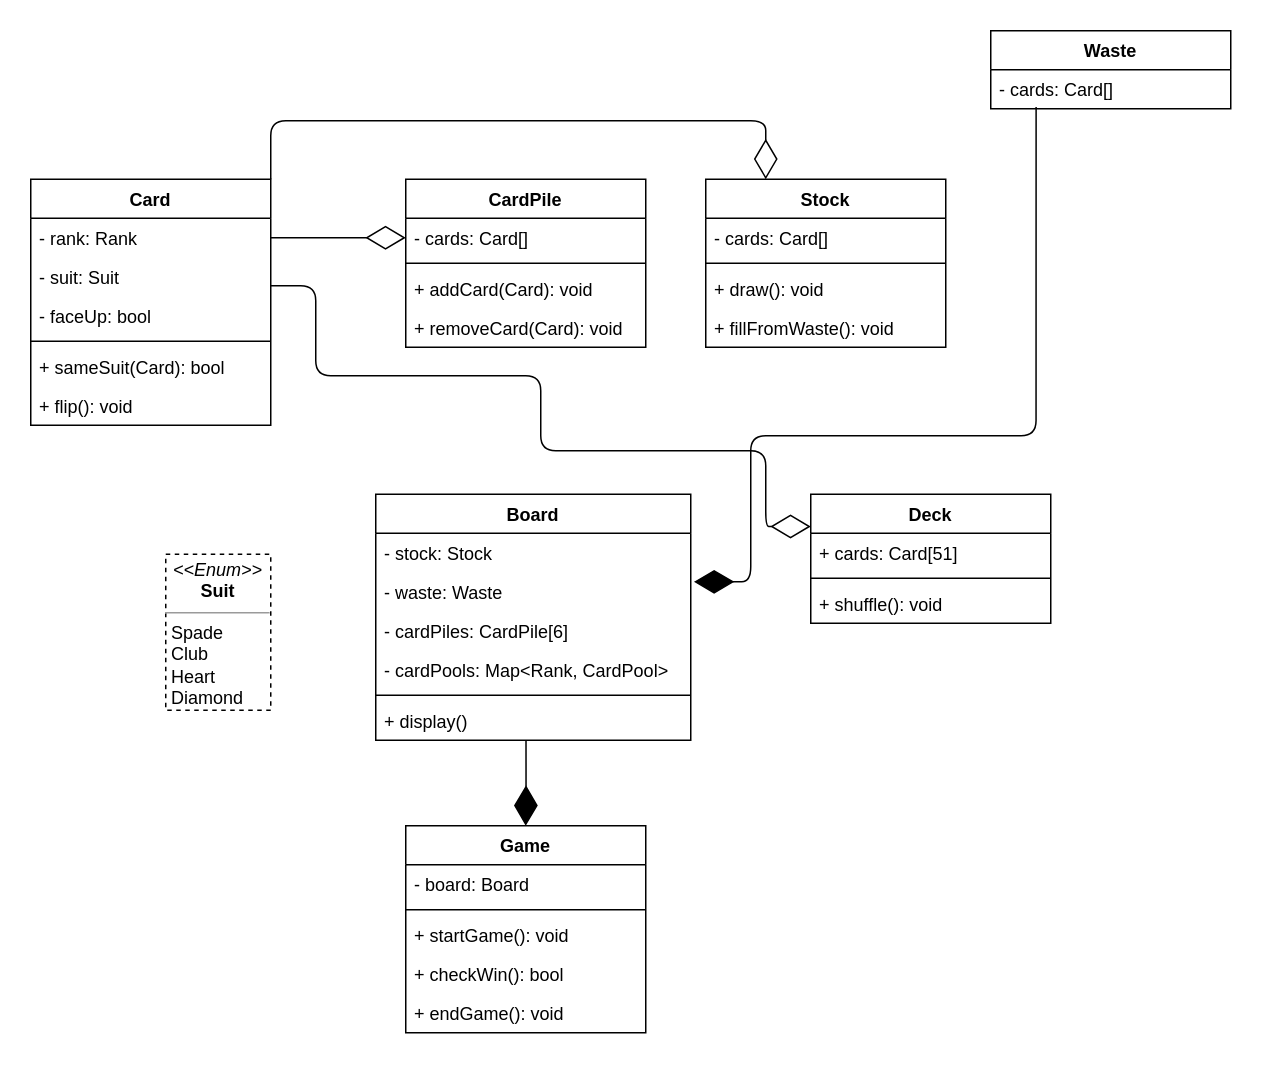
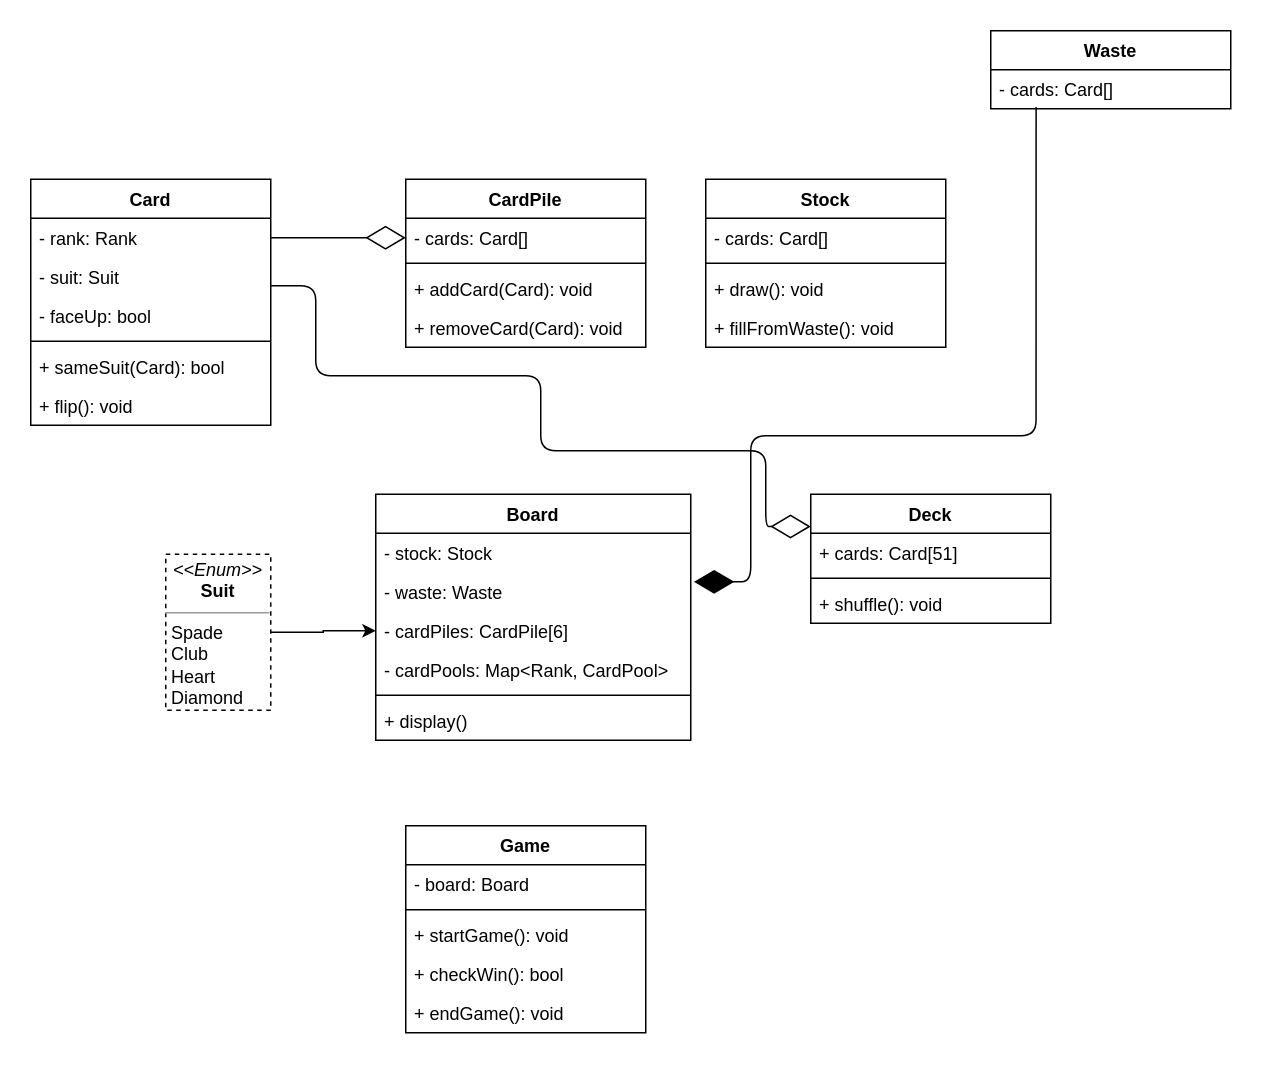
- <mxCell id="41" value="" style="endArrow=diamondThin;endFill=0;endSize=24;html=1;entryX=0.25;entryY=0;entryDx=0;entryDy=0;exitX=1;exitY=0;exitDx=0;exitDy=0;edgeStyle=orthogonalEdgeStyle;" edge="1" parent="1" source="4" target="34"><mxGeometry width="160" relative="1" as="geometry"><mxPoint x="190" y="168" as="sourcePoint" /><mxPoint x="280" y="168" as="targetPoint" /><Array as="points"><mxPoint x="180" y="80" /><mxPoint x="510" y="80" /></Array></mxGeometry></mxCell>
+ <mxCell id="2" style="edgeStyle=orthogonalEdgeStyle;rounded=0;orthogonalLoop=1;jettySize=auto;html=1;entryX=0;entryY=0.5;entryDx=0;entryDy=0;" edge="1" parent="1" source="3" target="19"><mxGeometry relative="1" as="geometry" /></mxCell>
- <mxCell id="39" value="" style="endArrow=diamondThin;endFill=1;endSize=24;html=1;entryX=0.5;entryY=0;entryDx=0;entryDy=0;exitX=0.477;exitY=1.006;exitDx=0;exitDy=0;exitPerimeter=0;edgeStyle=orthogonalEdgeStyle;" edge="1" parent="1" source="22" target="28"><mxGeometry width="160" relative="1" as="geometry"><mxPoint x="170" y="520" as="sourcePoint" /><mxPoint x="330" y="520" as="targetPoint" /></mxGeometry></mxCell>
